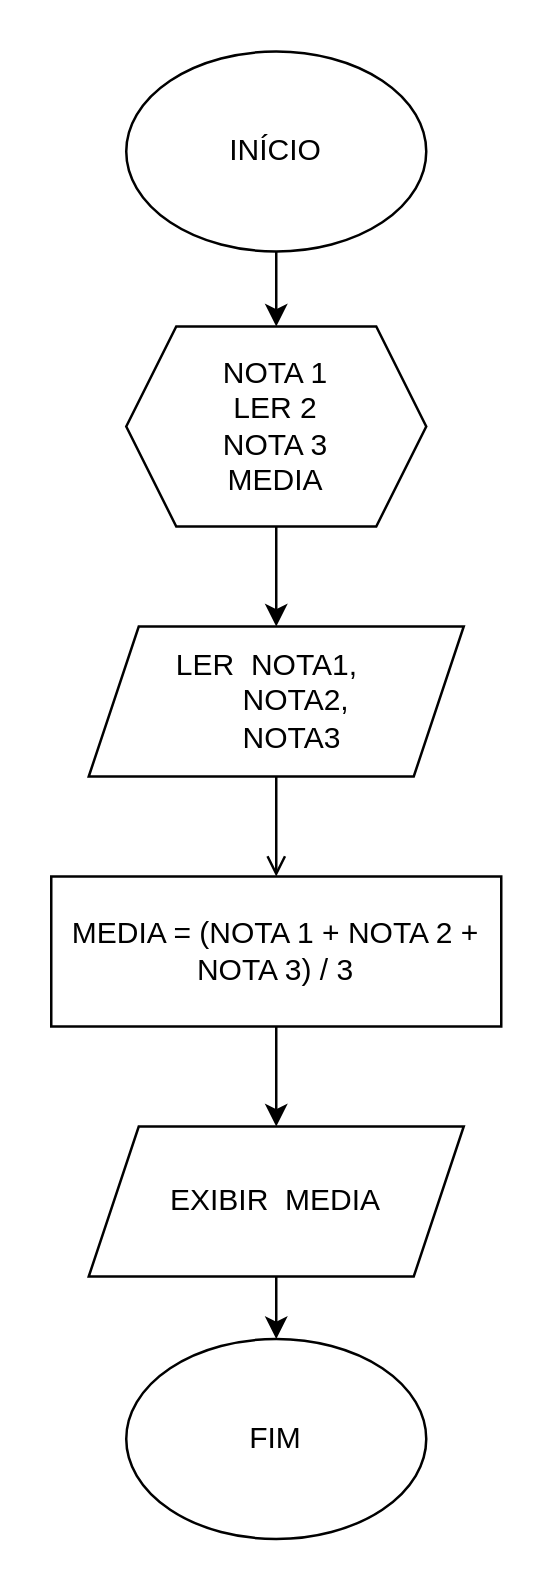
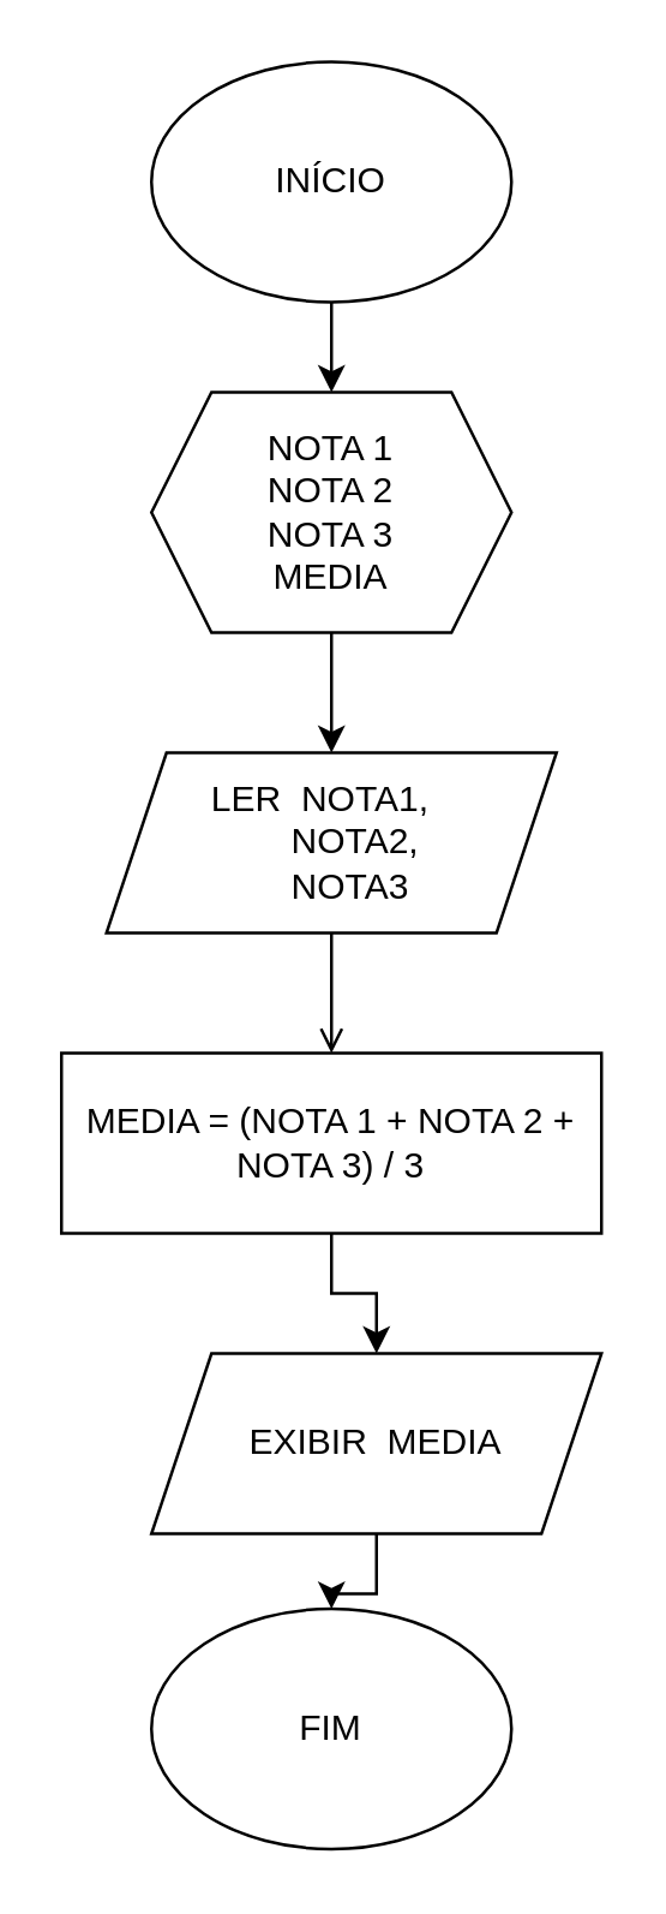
- <mxCell id="5" value="NOTA 1&lt;div&gt;LER 2&lt;/div&gt;&lt;div&gt;NOTA 3&lt;/div&gt;&lt;div&gt;MEDIA&lt;/div&gt;" style="shape=hexagon;perimeter=hexagonPerimeter2;whiteSpace=wrap;html=1;fixedSize=1;" parent="1" vertex="1"><mxGeometry x="50" y="130" width="120" height="80" as="geometry" /></mxCell>
+ <mxCell id="5" value="NOTA 1&lt;div&gt;NOTA 2&lt;/div&gt;&lt;div&gt;NOTA 3&lt;/div&gt;&lt;div&gt;MEDIA&lt;/div&gt;" style="shape=hexagon;perimeter=hexagonPerimeter2;whiteSpace=wrap;html=1;fixedSize=1;" parent="1" vertex="1"><mxGeometry x="50" y="130" width="120" height="80" as="geometry" /></mxCell>
- <mxCell id="11" value="EXIBIR&amp;nbsp; MEDIA" style="shape=parallelogram;perimeter=parallelogramPerimeter;whiteSpace=wrap;html=1;fixedSize=1;" parent="1" vertex="1"><mxGeometry x="35" y="450" width="150" height="60" as="geometry" /></mxCell>
+ <mxCell id="11" value="EXIBIR&amp;nbsp; MEDIA" style="shape=parallelogram;perimeter=parallelogramPerimeter;whiteSpace=wrap;html=1;fixedSize=1;" parent="1" vertex="1"><mxGeometry x="50" y="450" width="150" height="60" as="geometry" /></mxCell>
